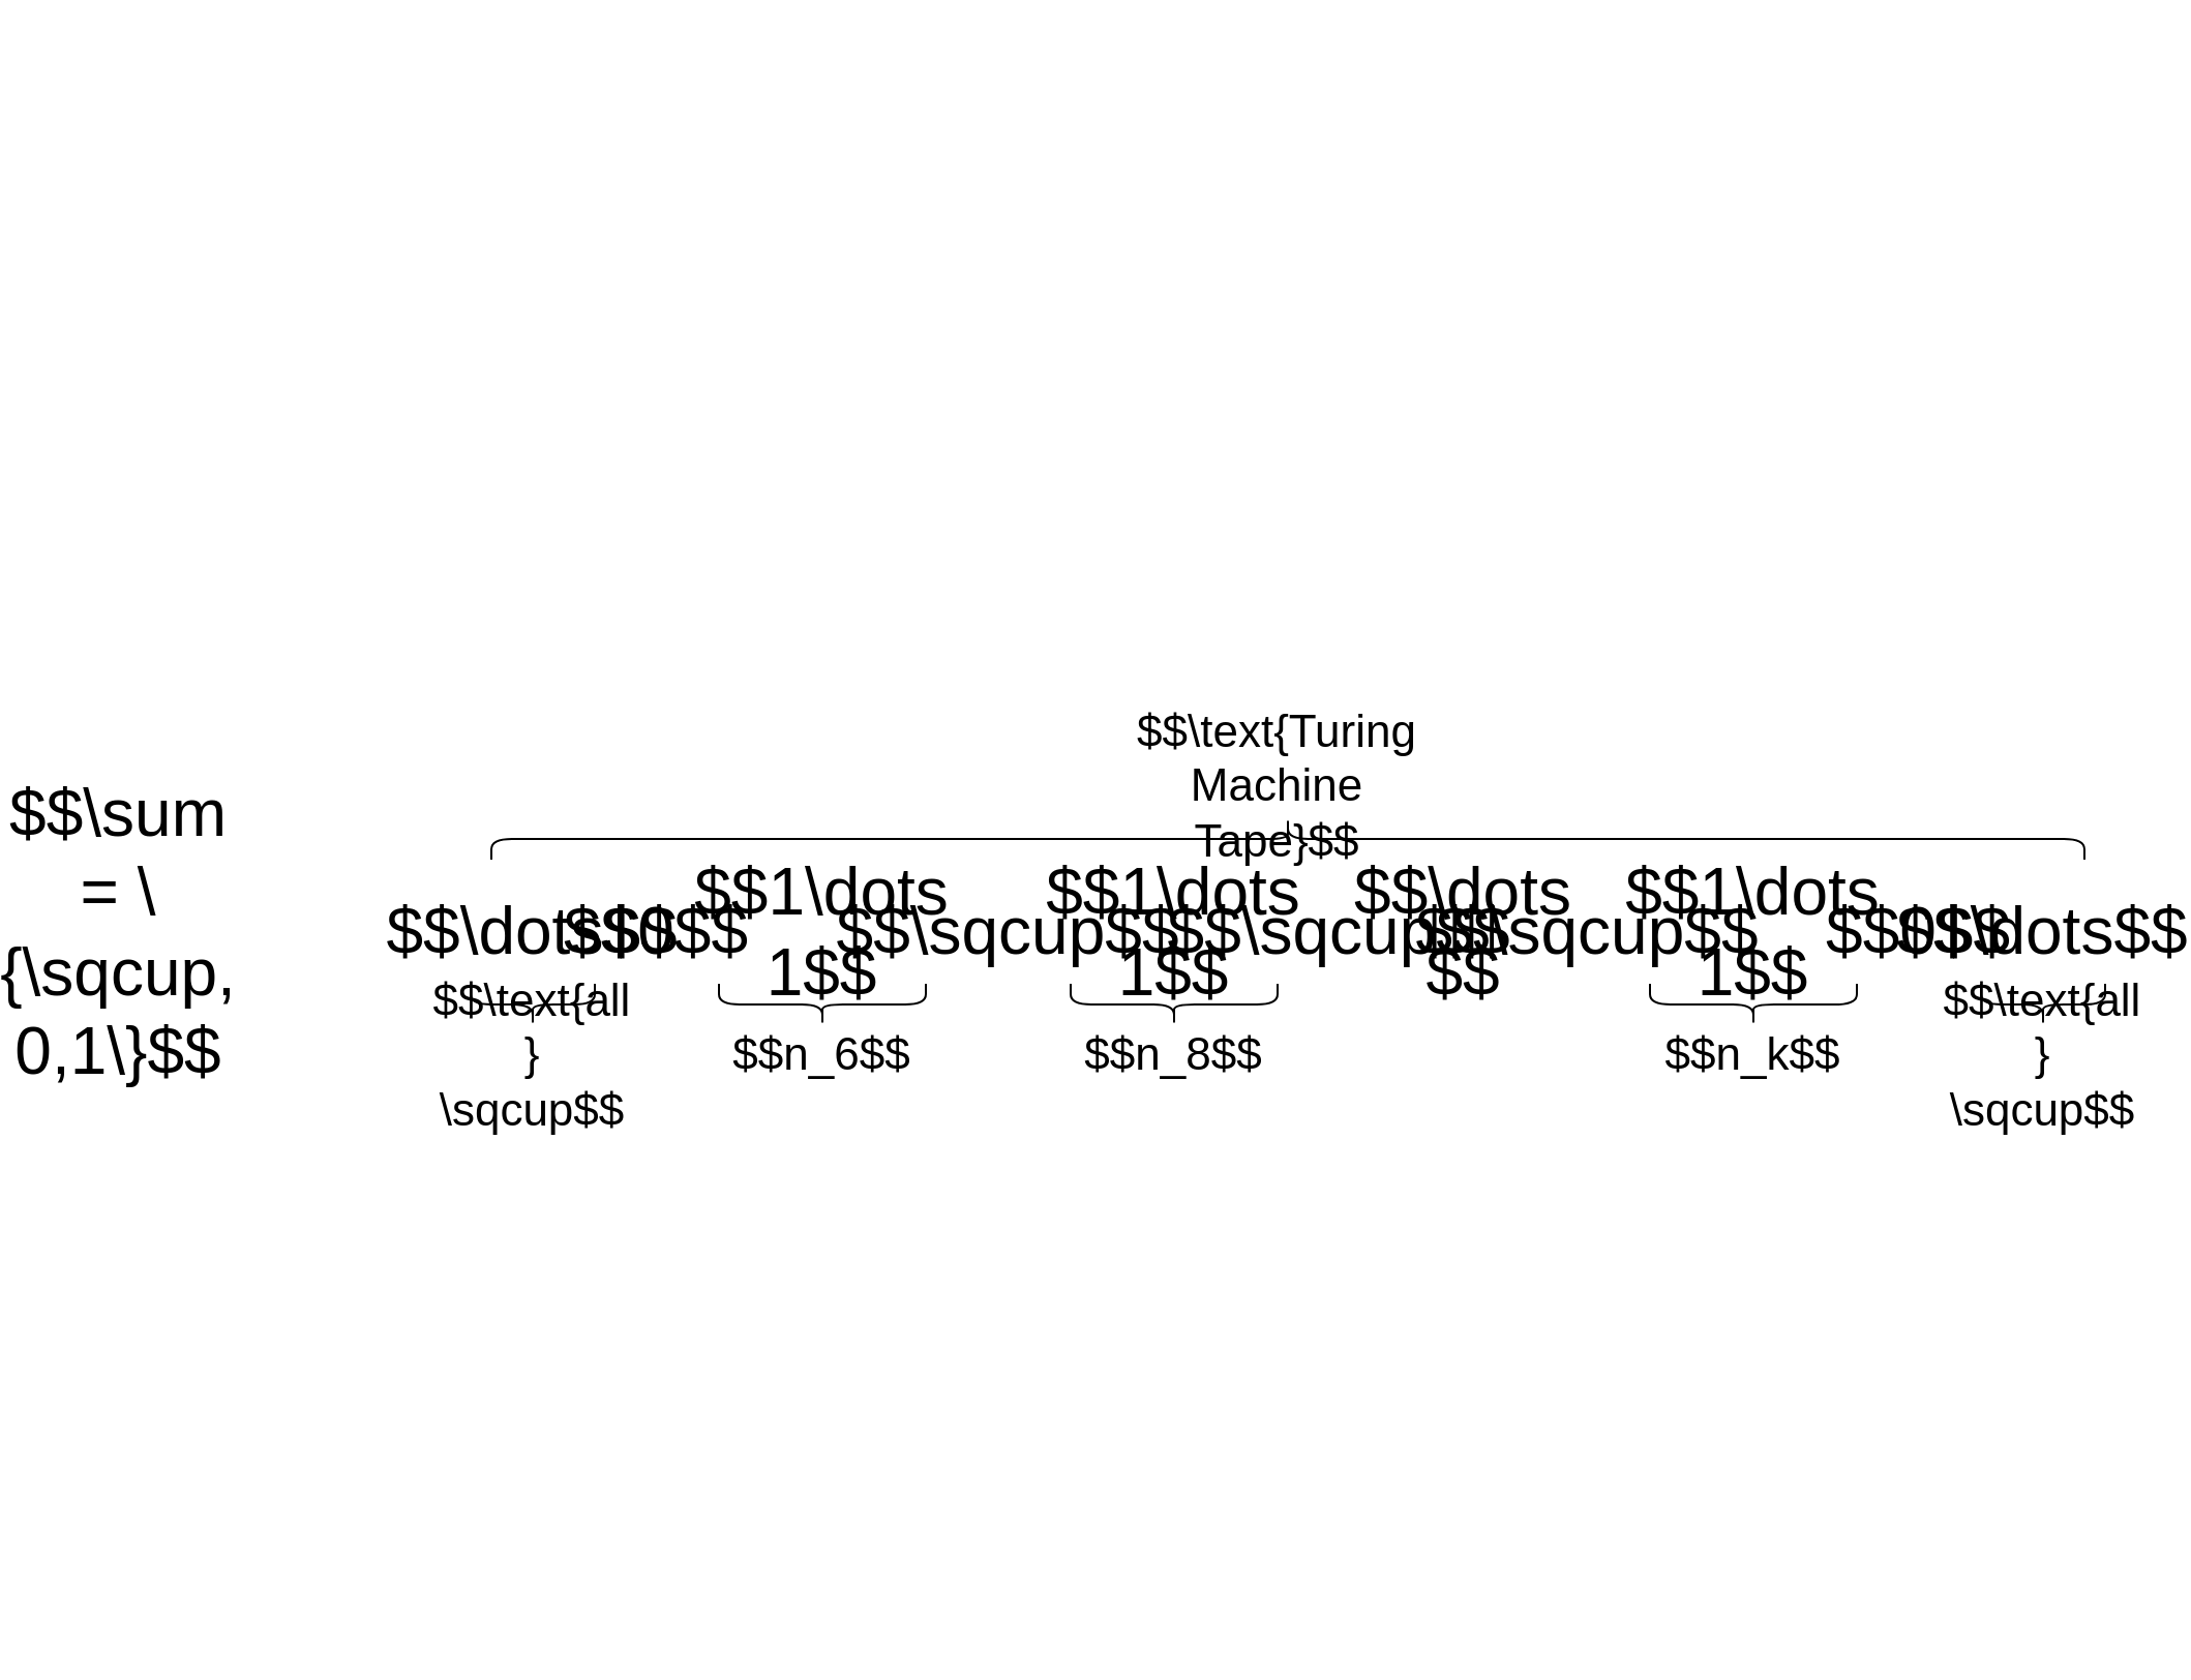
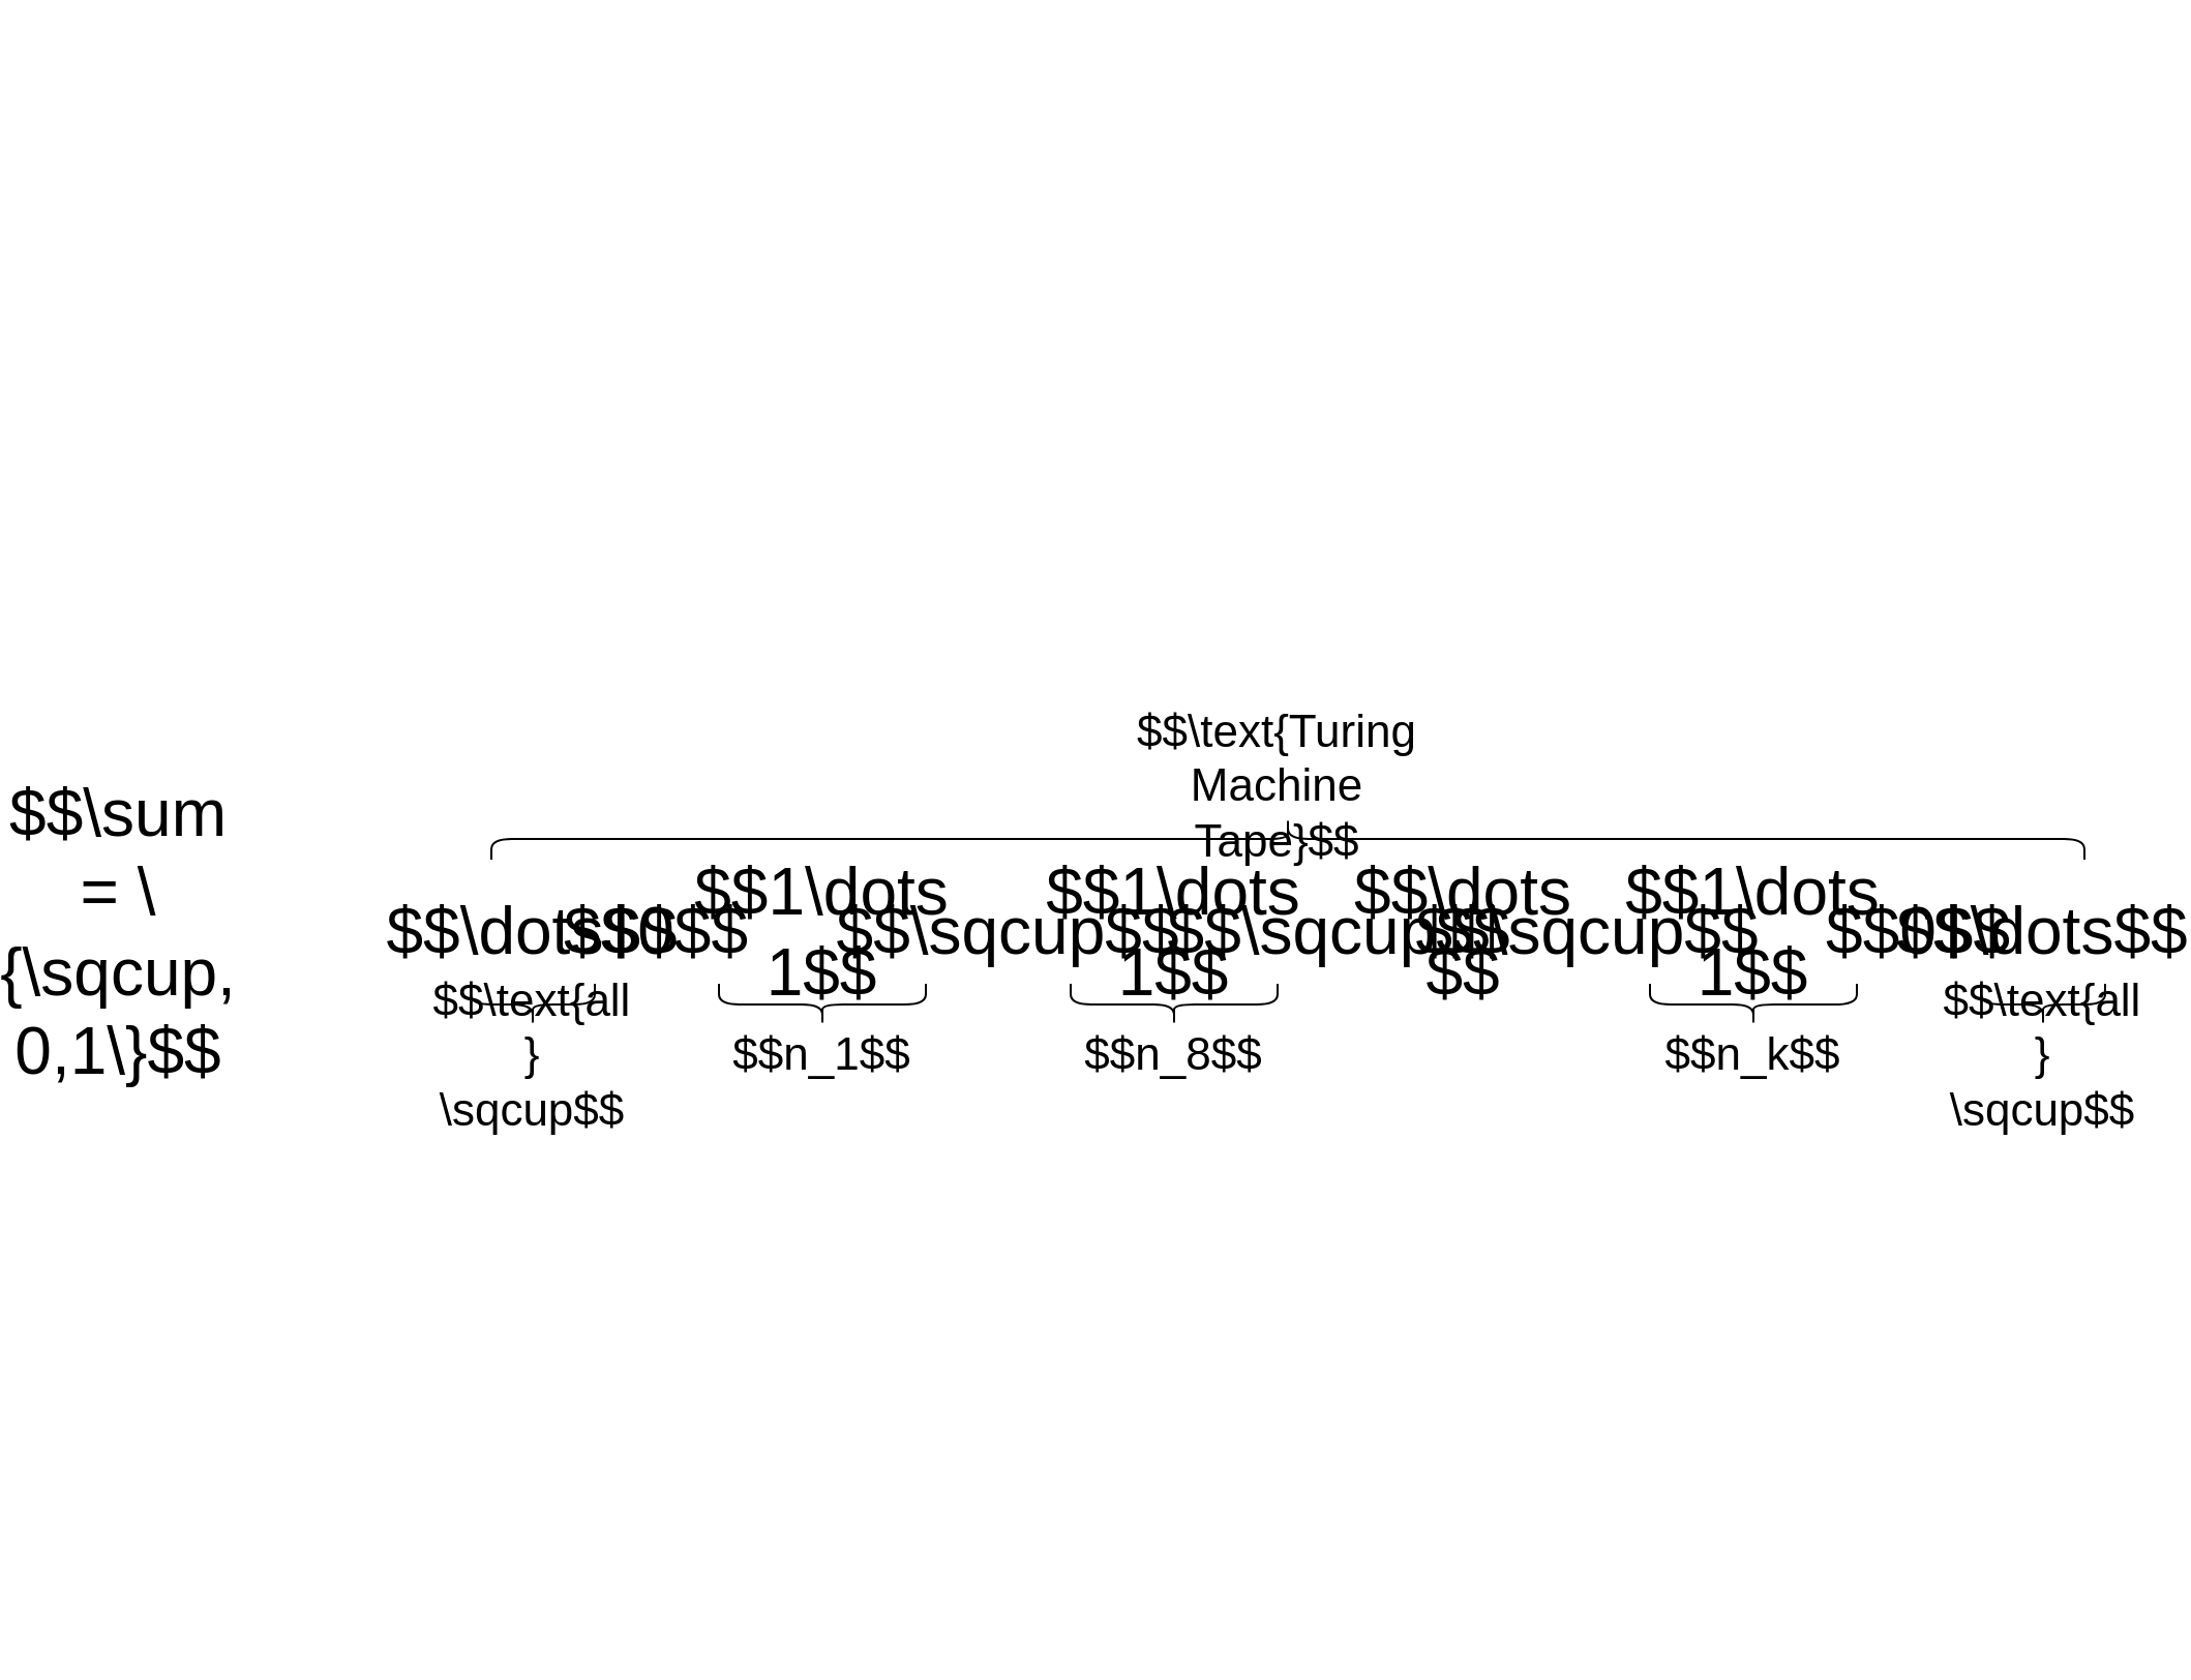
- <mxCell id="18" value="$$n_6$$" style="text;html=1;strokeColor=none;fillColor=none;align=center;verticalAlign=middle;whiteSpace=wrap;rounded=0;fontSize=22;" vertex="1" parent="1"><mxGeometry x="360" y="495" width="60" height="30" as="geometry" /></mxCell>
+ <mxCell id="18" value="$$n_1$$" style="text;html=1;strokeColor=none;fillColor=none;align=center;verticalAlign=middle;whiteSpace=wrap;rounded=0;fontSize=22;" vertex="1" parent="1"><mxGeometry x="360" y="495" width="60" height="30" as="geometry" /></mxCell>
